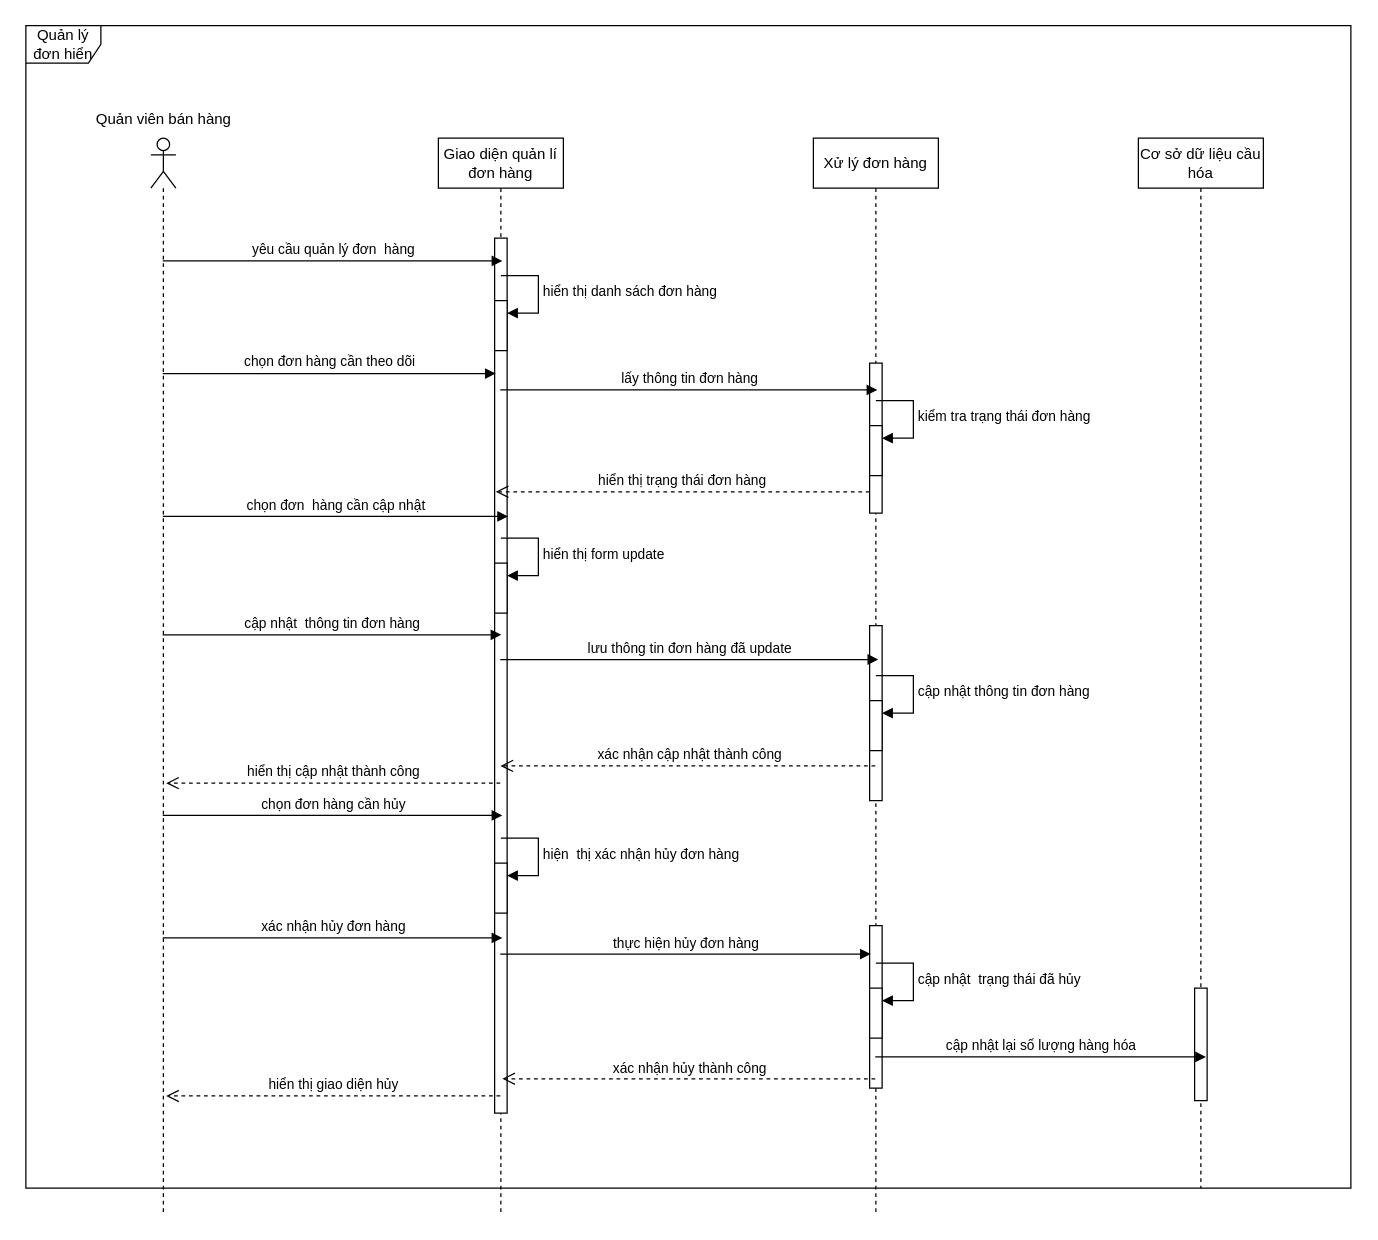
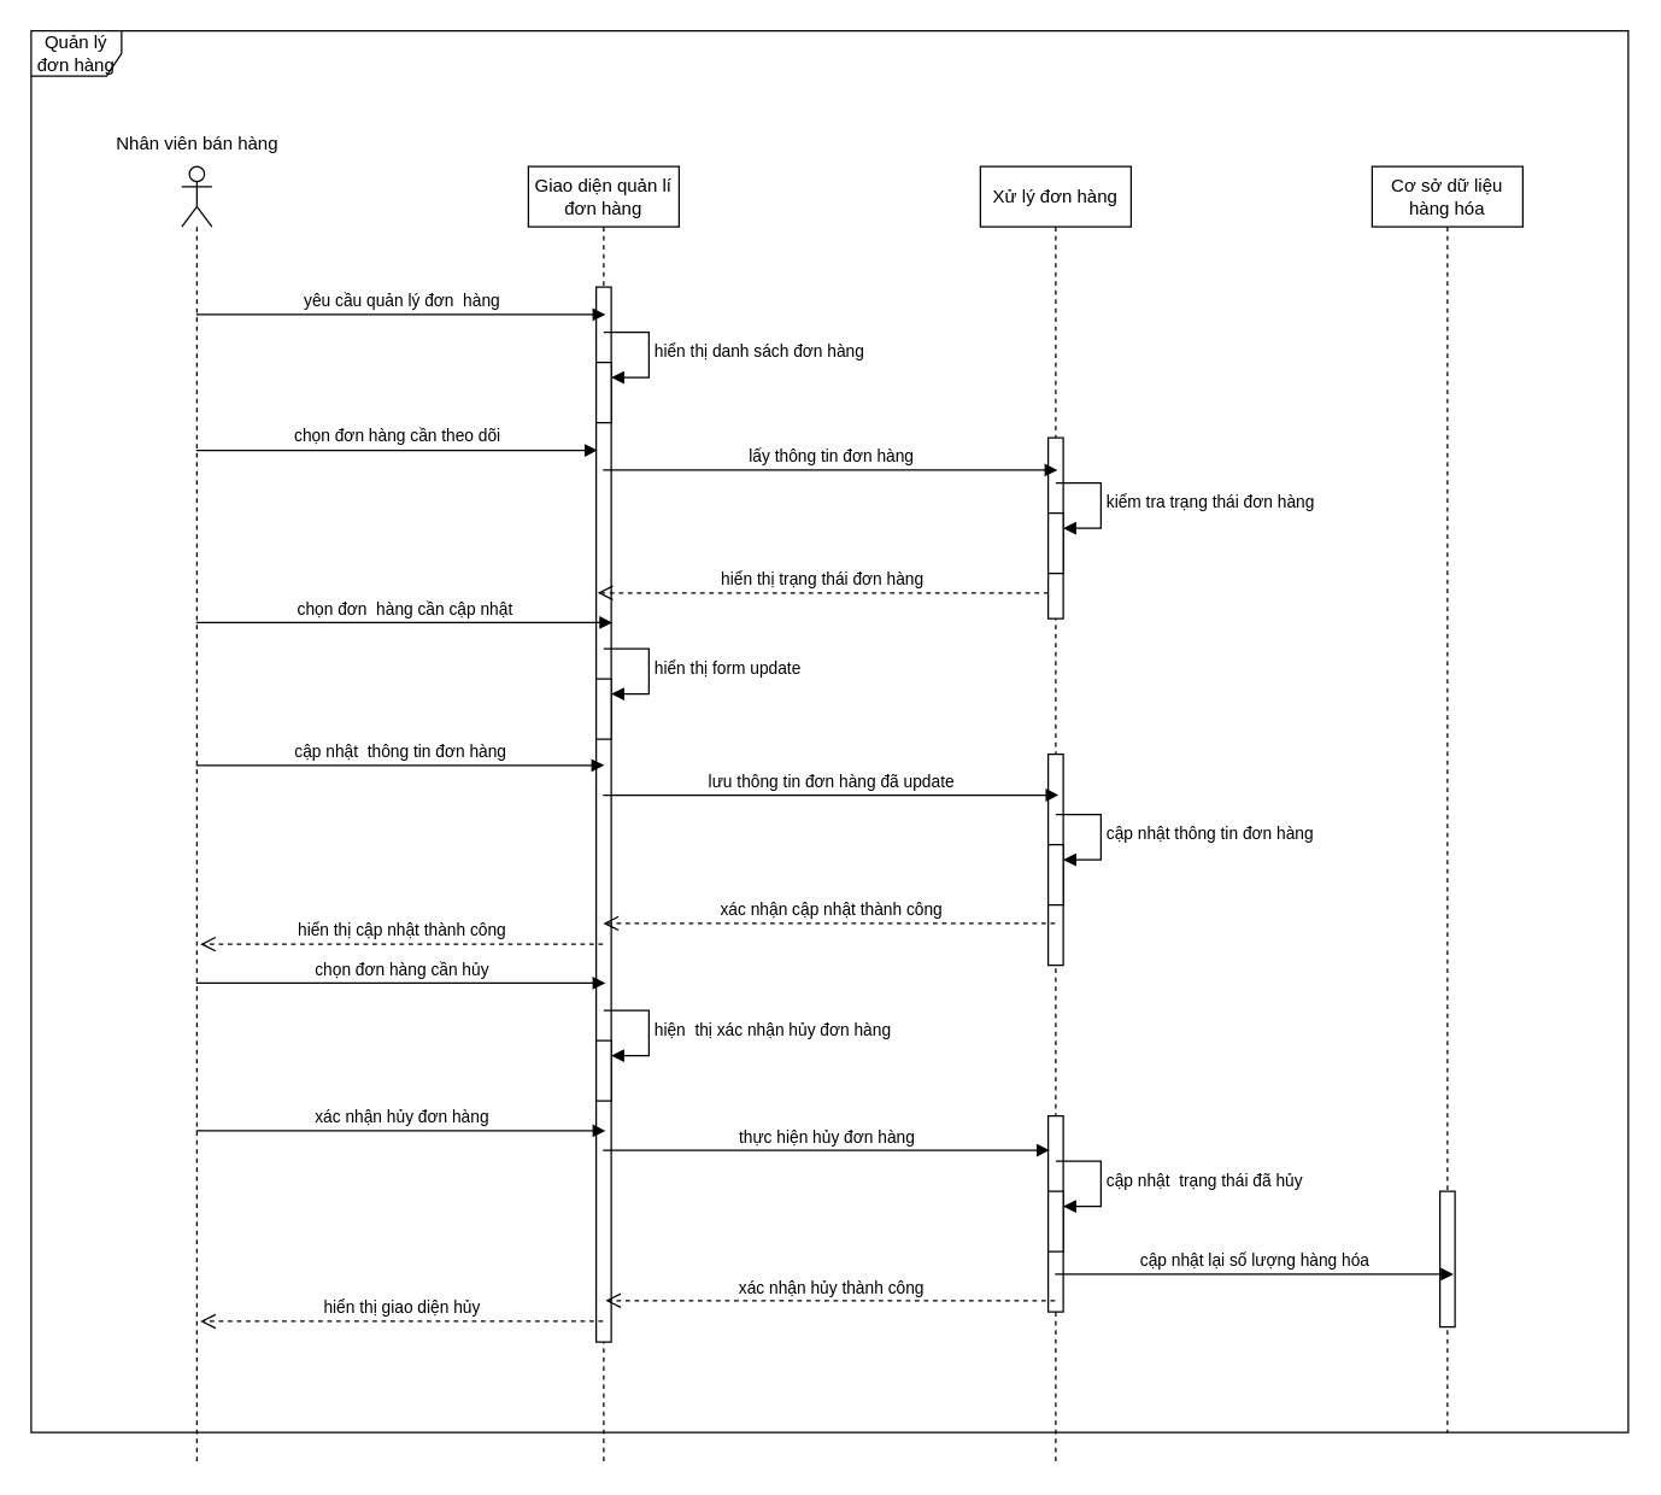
- <mxCell id="2" value="Quản lý đơn hiển" style="shape=umlFrame;whiteSpace=wrap;html=1;pointerEvents=0;" parent="1" vertex="1"><mxGeometry x="20" y="20" width="1060" height="930" as="geometry" /></mxCell>
+ <mxCell id="2" value="Quản lý đơn hàng" style="shape=umlFrame;whiteSpace=wrap;html=1;pointerEvents=0;" parent="1" vertex="1"><mxGeometry x="20" y="20" width="1060" height="930" as="geometry" /></mxCell>
- <mxCell id="39" value="Quản viên bán hàng" style="text;html=1;align=center;verticalAlign=middle;resizable=0;points=[];autosize=1;strokeColor=none;fillColor=none;" vertex="1" parent="1"><mxGeometry x="65" y="80" width="130" height="30" as="geometry" /></mxCell>
+ <mxCell id="39" value="Nhân viên bán hàng" style="text;html=1;align=center;verticalAlign=middle;resizable=0;points=[];autosize=1;strokeColor=none;fillColor=none;" vertex="1" parent="1"><mxGeometry x="65" y="80" width="130" height="30" as="geometry" /></mxCell>
- <mxCell id="22" value="Cơ sở dữ liệu cầu hóa" style="shape=umlLifeline;perimeter=lifelinePerimeter;whiteSpace=wrap;html=1;container=1;dropTarget=0;collapsible=0;recursiveResize=0;outlineConnect=0;portConstraint=eastwest;newEdgeStyle={&quot;curved&quot;:0,&quot;rounded&quot;:0};" parent="1" vertex="1"><mxGeometry x="910" y="110" width="100" height="840" as="geometry" /></mxCell>
+ <mxCell id="22" value="Cơ sở dữ liệu hàng hóa" style="shape=umlLifeline;perimeter=lifelinePerimeter;whiteSpace=wrap;html=1;container=1;dropTarget=0;collapsible=0;recursiveResize=0;outlineConnect=0;portConstraint=eastwest;newEdgeStyle={&quot;curved&quot;:0,&quot;rounded&quot;:0};" parent="1" vertex="1"><mxGeometry x="910" y="110" width="100" height="840" as="geometry" /></mxCell>
